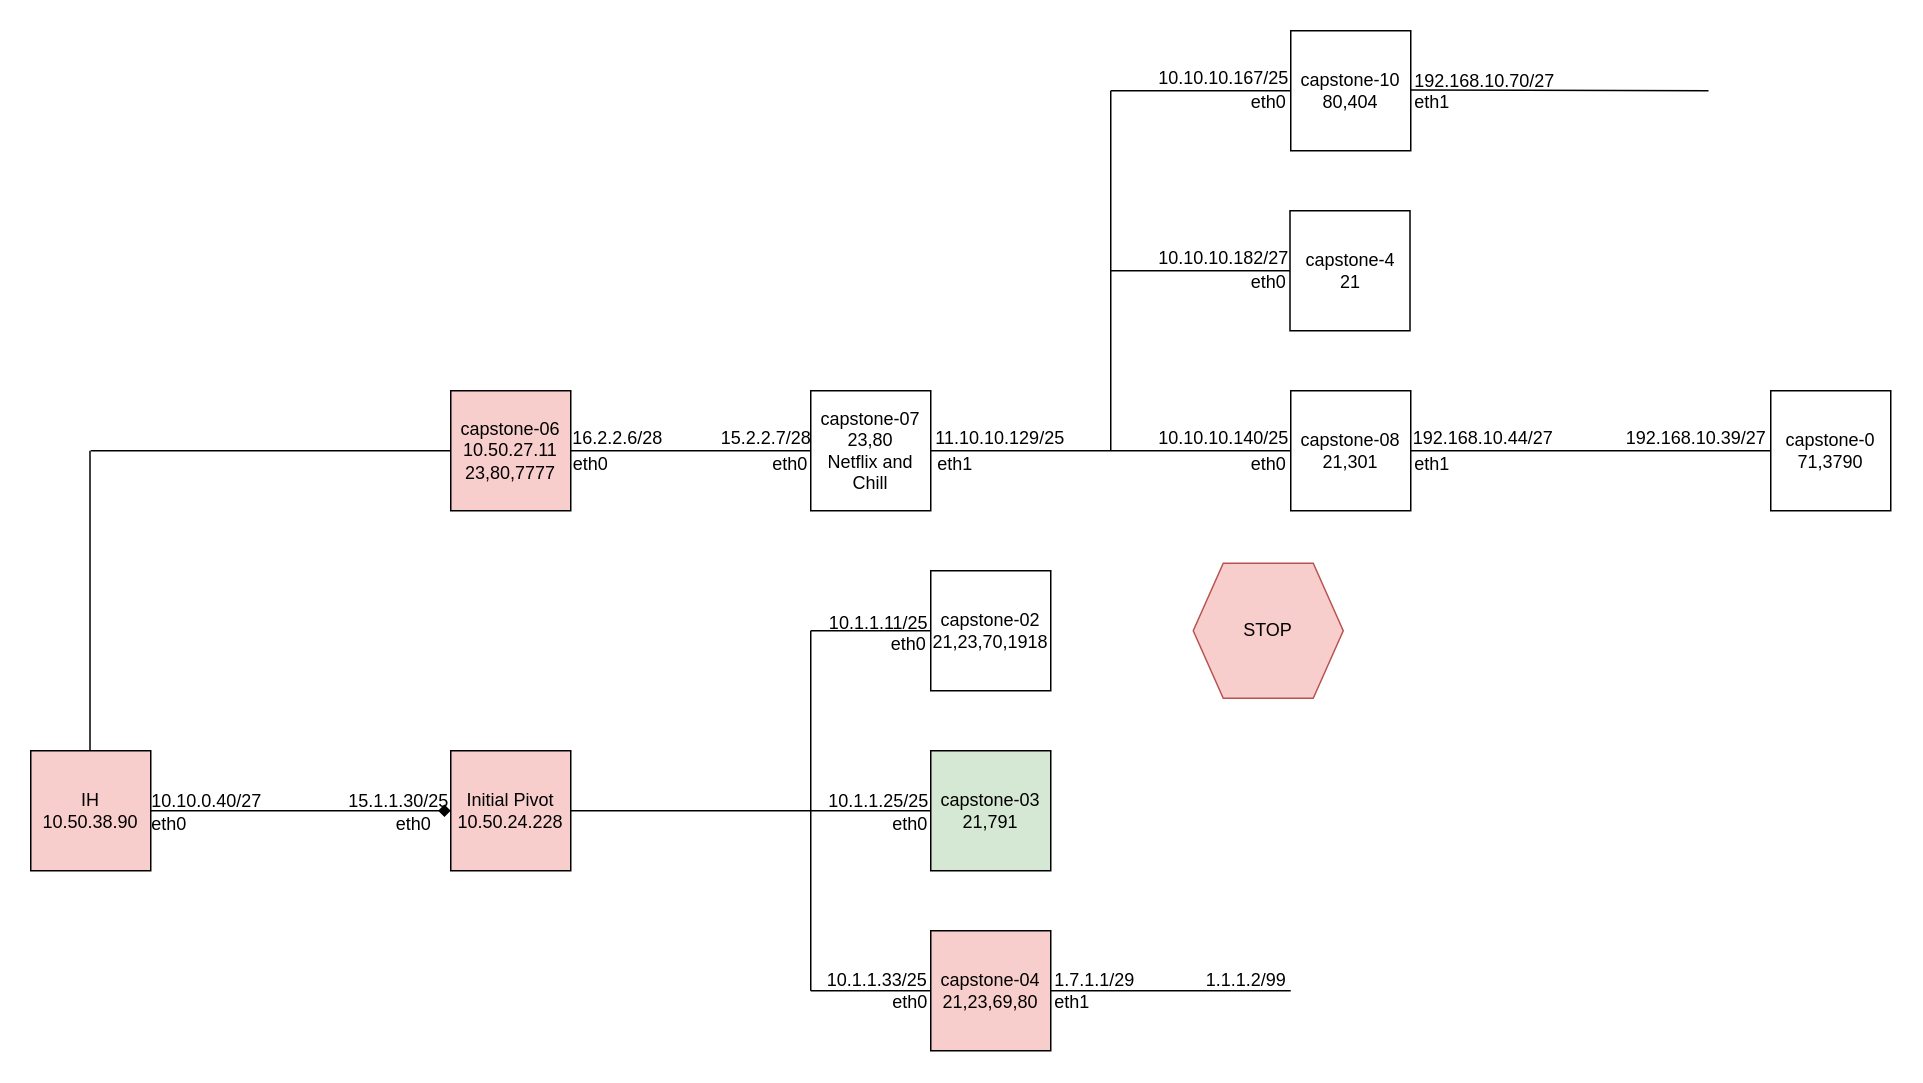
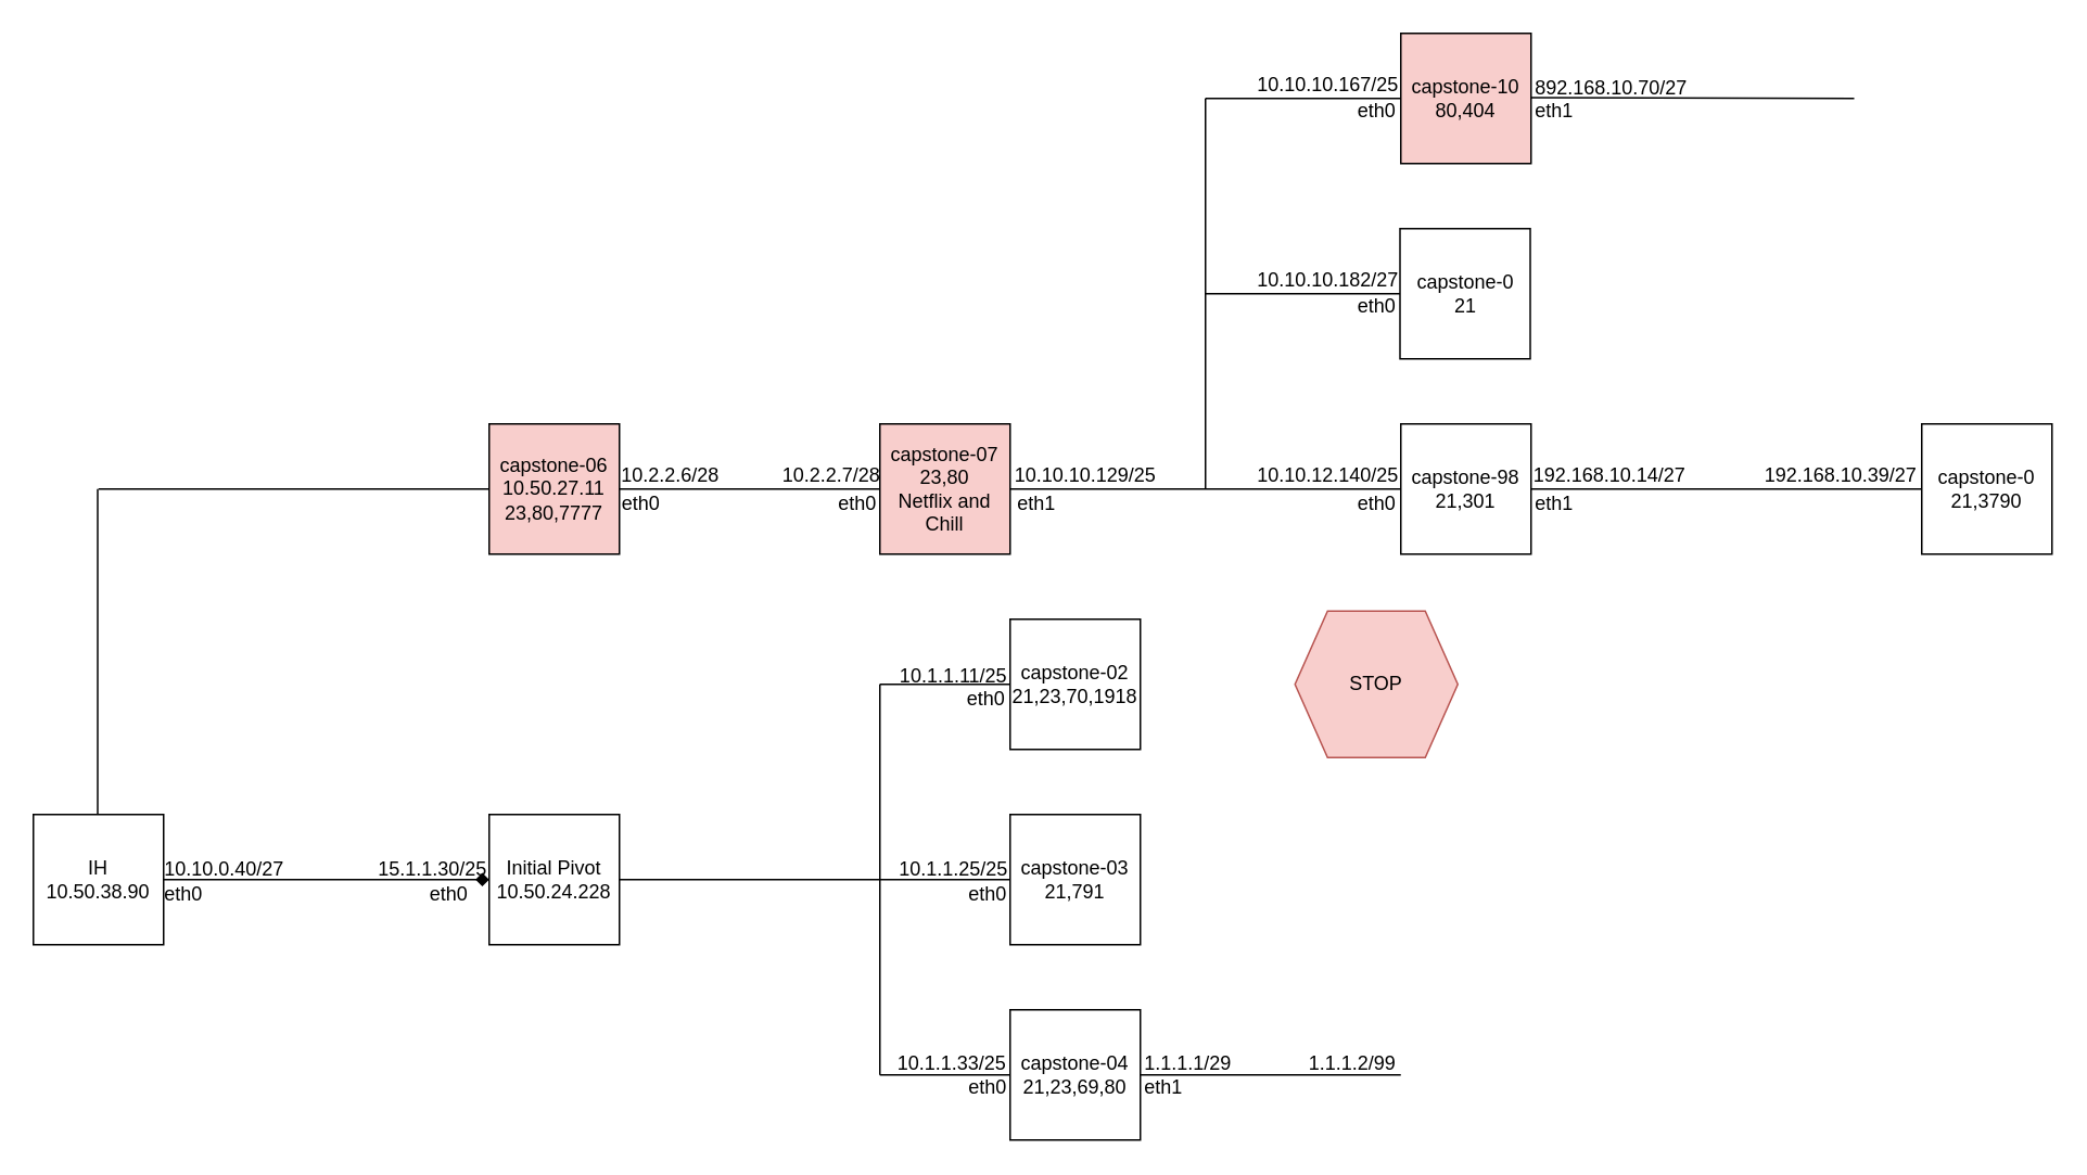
- <mxCell id="56" value="192.168.10.70/27" style="text;html=1;align=center;verticalAlign=middle;resizable=0;points=[];autosize=1;strokeColor=none;fillColor=none;" vertex="1" parent="1"><mxGeometry x="929" y="39" width="120" height="30" as="geometry" /></mxCell>
+ <mxCell id="56" value="892.168.10.70/27" style="text;html=1;align=center;verticalAlign=middle;resizable=0;points=[];autosize=1;strokeColor=none;fillColor=none;" vertex="1" parent="1"><mxGeometry x="929" y="39" width="120" height="30" as="geometry" /></mxCell>
- <mxCell id="52" value="capstone-10&lt;br&gt;80,404" style="whiteSpace=wrap;html=1;aspect=fixed;" vertex="1" parent="1"><mxGeometry x="860" y="20" width="80" height="80" as="geometry" /></mxCell>
+ <mxCell id="52" value="capstone-10&lt;br&gt;80,404" style="whiteSpace=wrap;html=1;aspect=fixed;fillColor=#f8cecc;" vertex="1" parent="1"><mxGeometry x="860" y="20" width="80" height="80" as="geometry" /></mxCell>
- <mxCell id="47" value="capstone-4&lt;br&gt;21" style="whiteSpace=wrap;html=1;aspect=fixed;" vertex="1" parent="1"><mxGeometry x="859.5" y="140" width="80" height="80" as="geometry" /></mxCell>
+ <mxCell id="47" value="capstone-0&lt;br&gt;21" style="whiteSpace=wrap;html=1;aspect=fixed;" vertex="1" parent="1"><mxGeometry x="859.5" y="140" width="80" height="80" as="geometry" /></mxCell>
- <mxCell id="29" value="16.2.2.6/28" style="text;html=1;align=center;verticalAlign=middle;resizable=0;points=[];autosize=1;strokeColor=none;fillColor=none;" vertex="1" parent="1"><mxGeometry x="371" y="277" width="80" height="30" as="geometry" /></mxCell>
+ <mxCell id="29" value="10.2.2.6/28" style="text;html=1;align=center;verticalAlign=middle;resizable=0;points=[];autosize=1;strokeColor=none;fillColor=none;" vertex="1" parent="1"><mxGeometry x="371" y="277" width="80" height="30" as="geometry" /></mxCell>
- <mxCell id="34" value="15.2.2.7/28" style="text;html=1;align=center;verticalAlign=middle;resizable=0;points=[];autosize=1;strokeColor=none;fillColor=none;" vertex="1" parent="1"><mxGeometry x="470" y="277" width="80" height="30" as="geometry" /></mxCell>
+ <mxCell id="34" value="10.2.2.7/28" style="text;html=1;align=center;verticalAlign=middle;resizable=0;points=[];autosize=1;strokeColor=none;fillColor=none;" vertex="1" parent="1"><mxGeometry x="470" y="277" width="80" height="30" as="geometry" /></mxCell>
- <mxCell id="37" value="11.10.10.129/25" style="text;html=1;align=center;verticalAlign=middle;resizable=0;points=[];autosize=1;strokeColor=none;fillColor=none;" vertex="1" parent="1"><mxGeometry x="611" y="277" width="110" height="30" as="geometry" /></mxCell>
+ <mxCell id="37" value="10.10.10.129/25" style="text;html=1;align=center;verticalAlign=middle;resizable=0;points=[];autosize=1;strokeColor=none;fillColor=none;" vertex="1" parent="1"><mxGeometry x="611" y="277" width="110" height="30" as="geometry" /></mxCell>
- <mxCell id="40" value="10.10.10.140/25" style="text;html=1;align=center;verticalAlign=middle;resizable=0;points=[];autosize=1;strokeColor=none;fillColor=none;" vertex="1" parent="1"><mxGeometry x="760" y="277" width="110" height="30" as="geometry" /></mxCell>
+ <mxCell id="40" value="10.10.12.140/25" style="text;html=1;align=center;verticalAlign=middle;resizable=0;points=[];autosize=1;strokeColor=none;fillColor=none;" vertex="1" parent="1"><mxGeometry x="760" y="277" width="110" height="30" as="geometry" /></mxCell>
- <mxCell id="44" value="192.168.10.44/27" style="text;html=1;align=center;verticalAlign=middle;resizable=0;points=[];autosize=1;strokeColor=none;fillColor=none;" vertex="1" parent="1"><mxGeometry x="928" y="277" width="120" height="30" as="geometry" /></mxCell>
+ <mxCell id="44" value="192.168.10.14/27" style="text;html=1;align=center;verticalAlign=middle;resizable=0;points=[];autosize=1;strokeColor=none;fillColor=none;" vertex="1" parent="1"><mxGeometry x="928" y="277" width="120" height="30" as="geometry" /></mxCell>
- <mxCell id="33" value="capstone-07&lt;br&gt;23,80&lt;br&gt;Netflix and Chill" style="whiteSpace=wrap;html=1;aspect=fixed;" vertex="1" parent="1"><mxGeometry x="540" y="260" width="80" height="80" as="geometry" /></mxCell>
+ <mxCell id="33" value="capstone-07&lt;br&gt;23,80&lt;br&gt;Netflix and Chill" style="whiteSpace=wrap;html=1;aspect=fixed;fillColor=#f8cecc;" vertex="1" parent="1"><mxGeometry x="540" y="260" width="80" height="80" as="geometry" /></mxCell>
- <mxCell id="39" value="capstone-08&lt;br&gt;21,301" style="whiteSpace=wrap;html=1;aspect=fixed;" vertex="1" parent="1"><mxGeometry x="860" y="260" width="80" height="80" as="geometry" /></mxCell>
+ <mxCell id="39" value="capstone-98&lt;br&gt;21,301" style="whiteSpace=wrap;html=1;aspect=fixed;" vertex="1" parent="1"><mxGeometry x="860" y="260" width="80" height="80" as="geometry" /></mxCell>
- <mxCell id="46" value="capstone-0&lt;br&gt;71,3790" style="whiteSpace=wrap;html=1;aspect=fixed;" vertex="1" parent="1"><mxGeometry x="1180" y="260" width="80" height="80" as="geometry" /></mxCell>
+ <mxCell id="46" value="capstone-0&lt;br&gt;21,3790" style="whiteSpace=wrap;html=1;aspect=fixed;" vertex="1" parent="1"><mxGeometry x="1180" y="260" width="80" height="80" as="geometry" /></mxCell>
- <mxCell id="2" value="IH&lt;br&gt;10.50.38.90" style="whiteSpace=wrap;html=1;aspect=fixed;fillColor=#f8cecc;" vertex="1" parent="1"><mxGeometry x="20" y="500" width="80" height="80" as="geometry" /></mxCell>
+ <mxCell id="2" value="IH&lt;br&gt;10.50.38.90" style="whiteSpace=wrap;html=1;aspect=fixed;" vertex="1" parent="1"><mxGeometry x="20" y="500" width="80" height="80" as="geometry" /></mxCell>
- <mxCell id="3" value="Initial Pivot&lt;br&gt;10.50.24.228" style="whiteSpace=wrap;html=1;aspect=fixed;fillColor=#f8cecc;" vertex="1" parent="1"><mxGeometry x="300" y="500" width="80" height="80" as="geometry" /></mxCell>
+ <mxCell id="3" value="Initial Pivot&lt;br&gt;10.50.24.228" style="whiteSpace=wrap;html=1;aspect=fixed;" vertex="1" parent="1"><mxGeometry x="300" y="500" width="80" height="80" as="geometry" /></mxCell>
- <mxCell id="11" value="capstone-03&lt;br&gt;21,791" style="whiteSpace=wrap;html=1;aspect=fixed;fillColor=#d5e8d4;" vertex="1" parent="1"><mxGeometry x="620" y="500" width="80" height="80" as="geometry" /></mxCell>
+ <mxCell id="11" value="capstone-03&lt;br&gt;21,791" style="whiteSpace=wrap;html=1;aspect=fixed;" vertex="1" parent="1"><mxGeometry x="620" y="500" width="80" height="80" as="geometry" /></mxCell>
- <mxCell id="24" value="1.7.1.1/29" style="text;html=1;align=center;verticalAlign=middle;resizable=0;points=[];autosize=1;strokeColor=none;fillColor=none;" vertex="1" parent="1"><mxGeometry x="689" y="638" width="80" height="30" as="geometry" /></mxCell>
+ <mxCell id="24" value="1.1.1.1/29" style="text;html=1;align=center;verticalAlign=middle;resizable=0;points=[];autosize=1;strokeColor=none;fillColor=none;" vertex="1" parent="1"><mxGeometry x="689" y="638" width="80" height="30" as="geometry" /></mxCell>
- <mxCell id="12" value="capstone-04&lt;br&gt;21,23,69,80" style="whiteSpace=wrap;html=1;aspect=fixed;fillColor=#f8cecc;" vertex="1" parent="1"><mxGeometry x="620" y="620" width="80" height="80" as="geometry" /></mxCell>
+ <mxCell id="12" value="capstone-04&lt;br&gt;21,23,69,80" style="whiteSpace=wrap;html=1;aspect=fixed;" vertex="1" parent="1"><mxGeometry x="620" y="620" width="80" height="80" as="geometry" /></mxCell>
